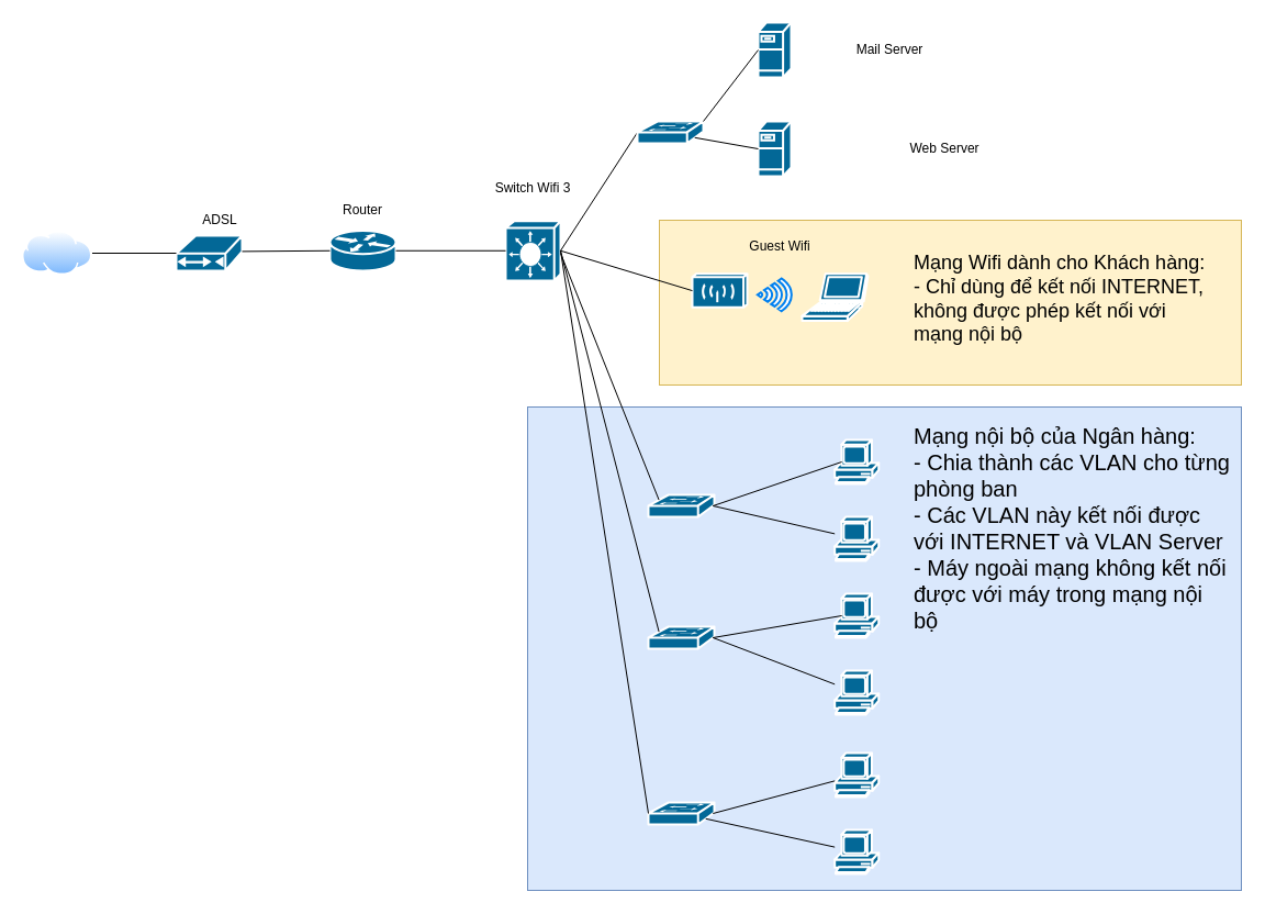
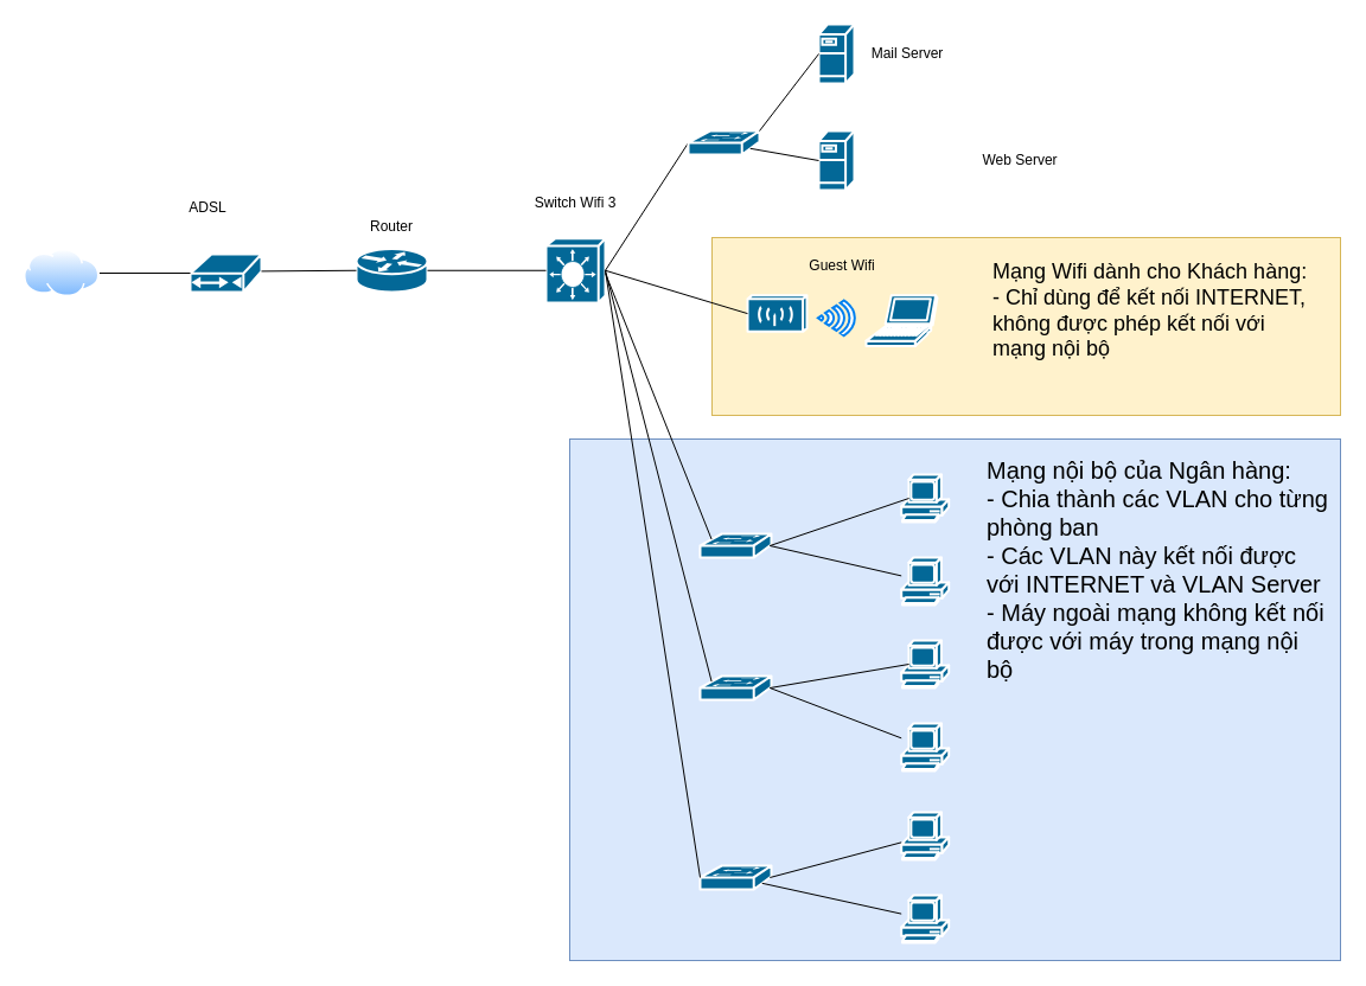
- <mxCell id="17" value="Mail Server" style="text;html=1;strokeColor=none;fillColor=none;align=center;verticalAlign=middle;whiteSpace=wrap;rounded=0;" vertex="1" parent="1"><mxGeometry x="765" y="35" width="90" height="20" as="geometry" /></mxCell>
+ <mxCell id="17" value="Mail Server" style="text;html=1;strokeColor=none;fillColor=none;align=center;verticalAlign=middle;whiteSpace=wrap;rounded=0;" vertex="1" parent="1"><mxGeometry x="720" y="35" width="90" height="20" as="geometry" /></mxCell>
- <mxCell id="24" value="ADSL" style="text;html=1;strokeColor=none;fillColor=none;align=center;verticalAlign=middle;whiteSpace=wrap;rounded=0;" vertex="1" parent="1"><mxGeometry x="180" y="189.5" width="40" height="20" as="geometry" /></mxCell>
+ <mxCell id="24" value="ADSL" style="text;html=1;strokeColor=none;fillColor=none;align=center;verticalAlign=middle;whiteSpace=wrap;rounded=0;" vertex="1" parent="1"><mxGeometry x="155" y="164.5" width="40" height="20" as="geometry" /></mxCell>
- <mxCell id="46" value="Mạng Wifi dành cho Khách hàng:&lt;br&gt;- Chỉ dùng để kết nối INTERNET, không được phép kết nối với mạng nội bộ" style="text;html=1;strokeColor=none;fillColor=none;align=left;verticalAlign=middle;whiteSpace=wrap;rounded=0;fontSize=18;" vertex="1" parent="1"><mxGeometry x="830" y="214" width="275" height="116" as="geometry" /></mxCell>
+ <mxCell id="46" value="Mạng Wifi dành cho Khách hàng:&lt;br&gt;- Chỉ dùng để kết nối INTERNET, không được phép kết nối với mạng nội bộ" style="text;html=1;strokeColor=none;fillColor=none;align=left;verticalAlign=middle;whiteSpace=wrap;rounded=0;fontSize=18;" vertex="1" parent="1"><mxGeometry x="835" y="204" width="275" height="116" as="geometry" /></mxCell>
